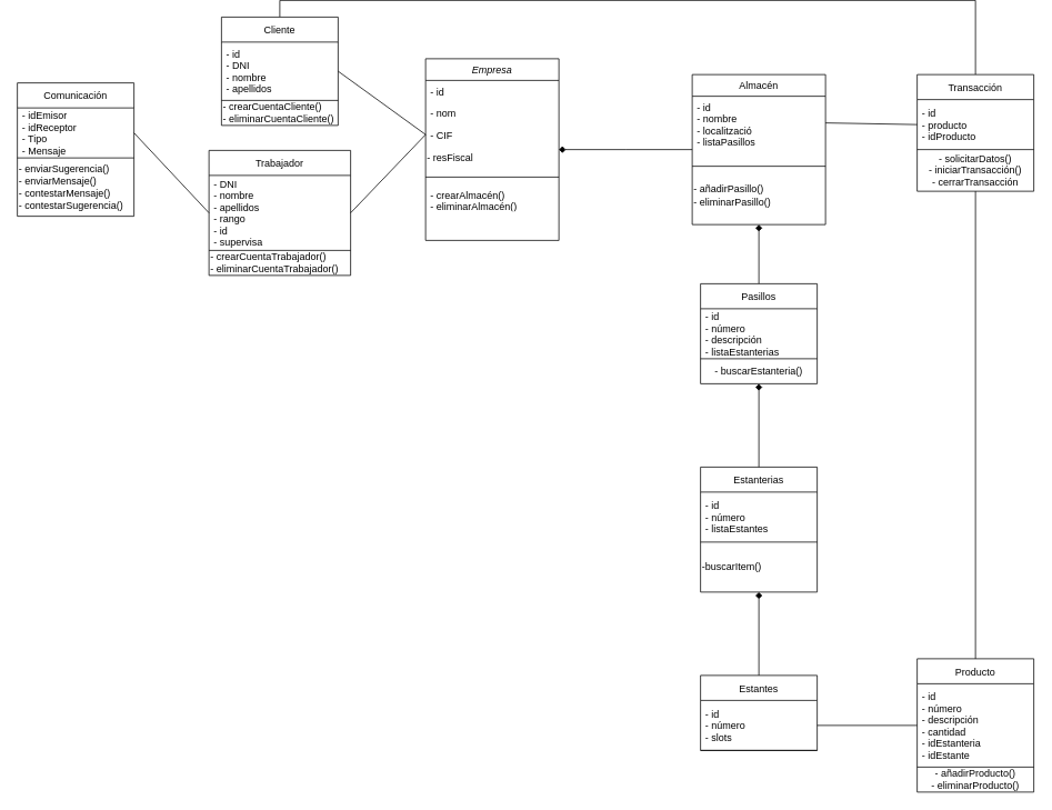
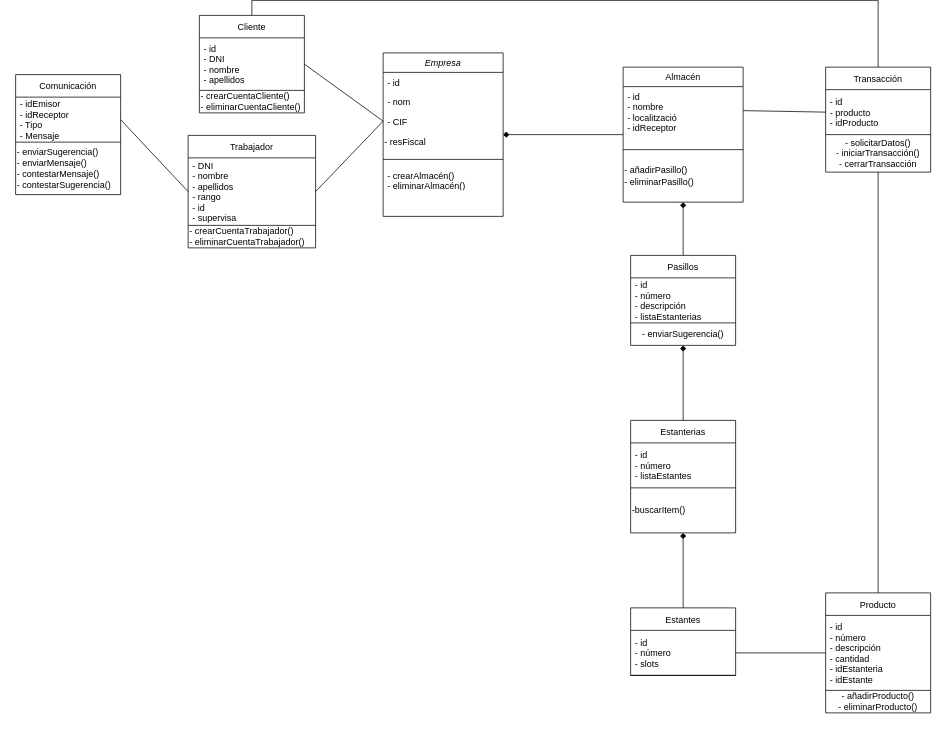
- <mxCell id="11" value="- id&#10;- nombre&#10;- localització&#10;- listaPasillos" style="text;align=left;verticalAlign=top;spacingLeft=4;spacingRight=4;overflow=hidden;rotatable=0;points=[[0,0.5],[1,0.5]];portConstraint=eastwest;" parent="10" vertex="1"><mxGeometry y="26" width="160" height="64" as="geometry" /></mxCell>
+ <mxCell id="11" value="- id&#10;- nombre&#10;- localització&#10;- idReceptor" style="text;align=left;verticalAlign=top;spacingLeft=4;spacingRight=4;overflow=hidden;rotatable=0;points=[[0,0.5],[1,0.5]];portConstraint=eastwest;" parent="10" vertex="1"><mxGeometry y="26" width="160" height="64" as="geometry" /></mxCell>
- <mxCell id="17" value="- buscarEstanteria()" style="text;html=1;strokeColor=none;fillColor=none;align=center;verticalAlign=middle;whiteSpace=wrap;rounded=0;" vertex="1" parent="15"><mxGeometry y="90" width="140" height="30" as="geometry" /></mxCell>
+ <mxCell id="17" value="- enviarSugerencia()" style="text;html=1;strokeColor=none;fillColor=none;align=center;verticalAlign=middle;whiteSpace=wrap;rounded=0;" vertex="1" parent="15"><mxGeometry y="90" width="140" height="30" as="geometry" /></mxCell>
